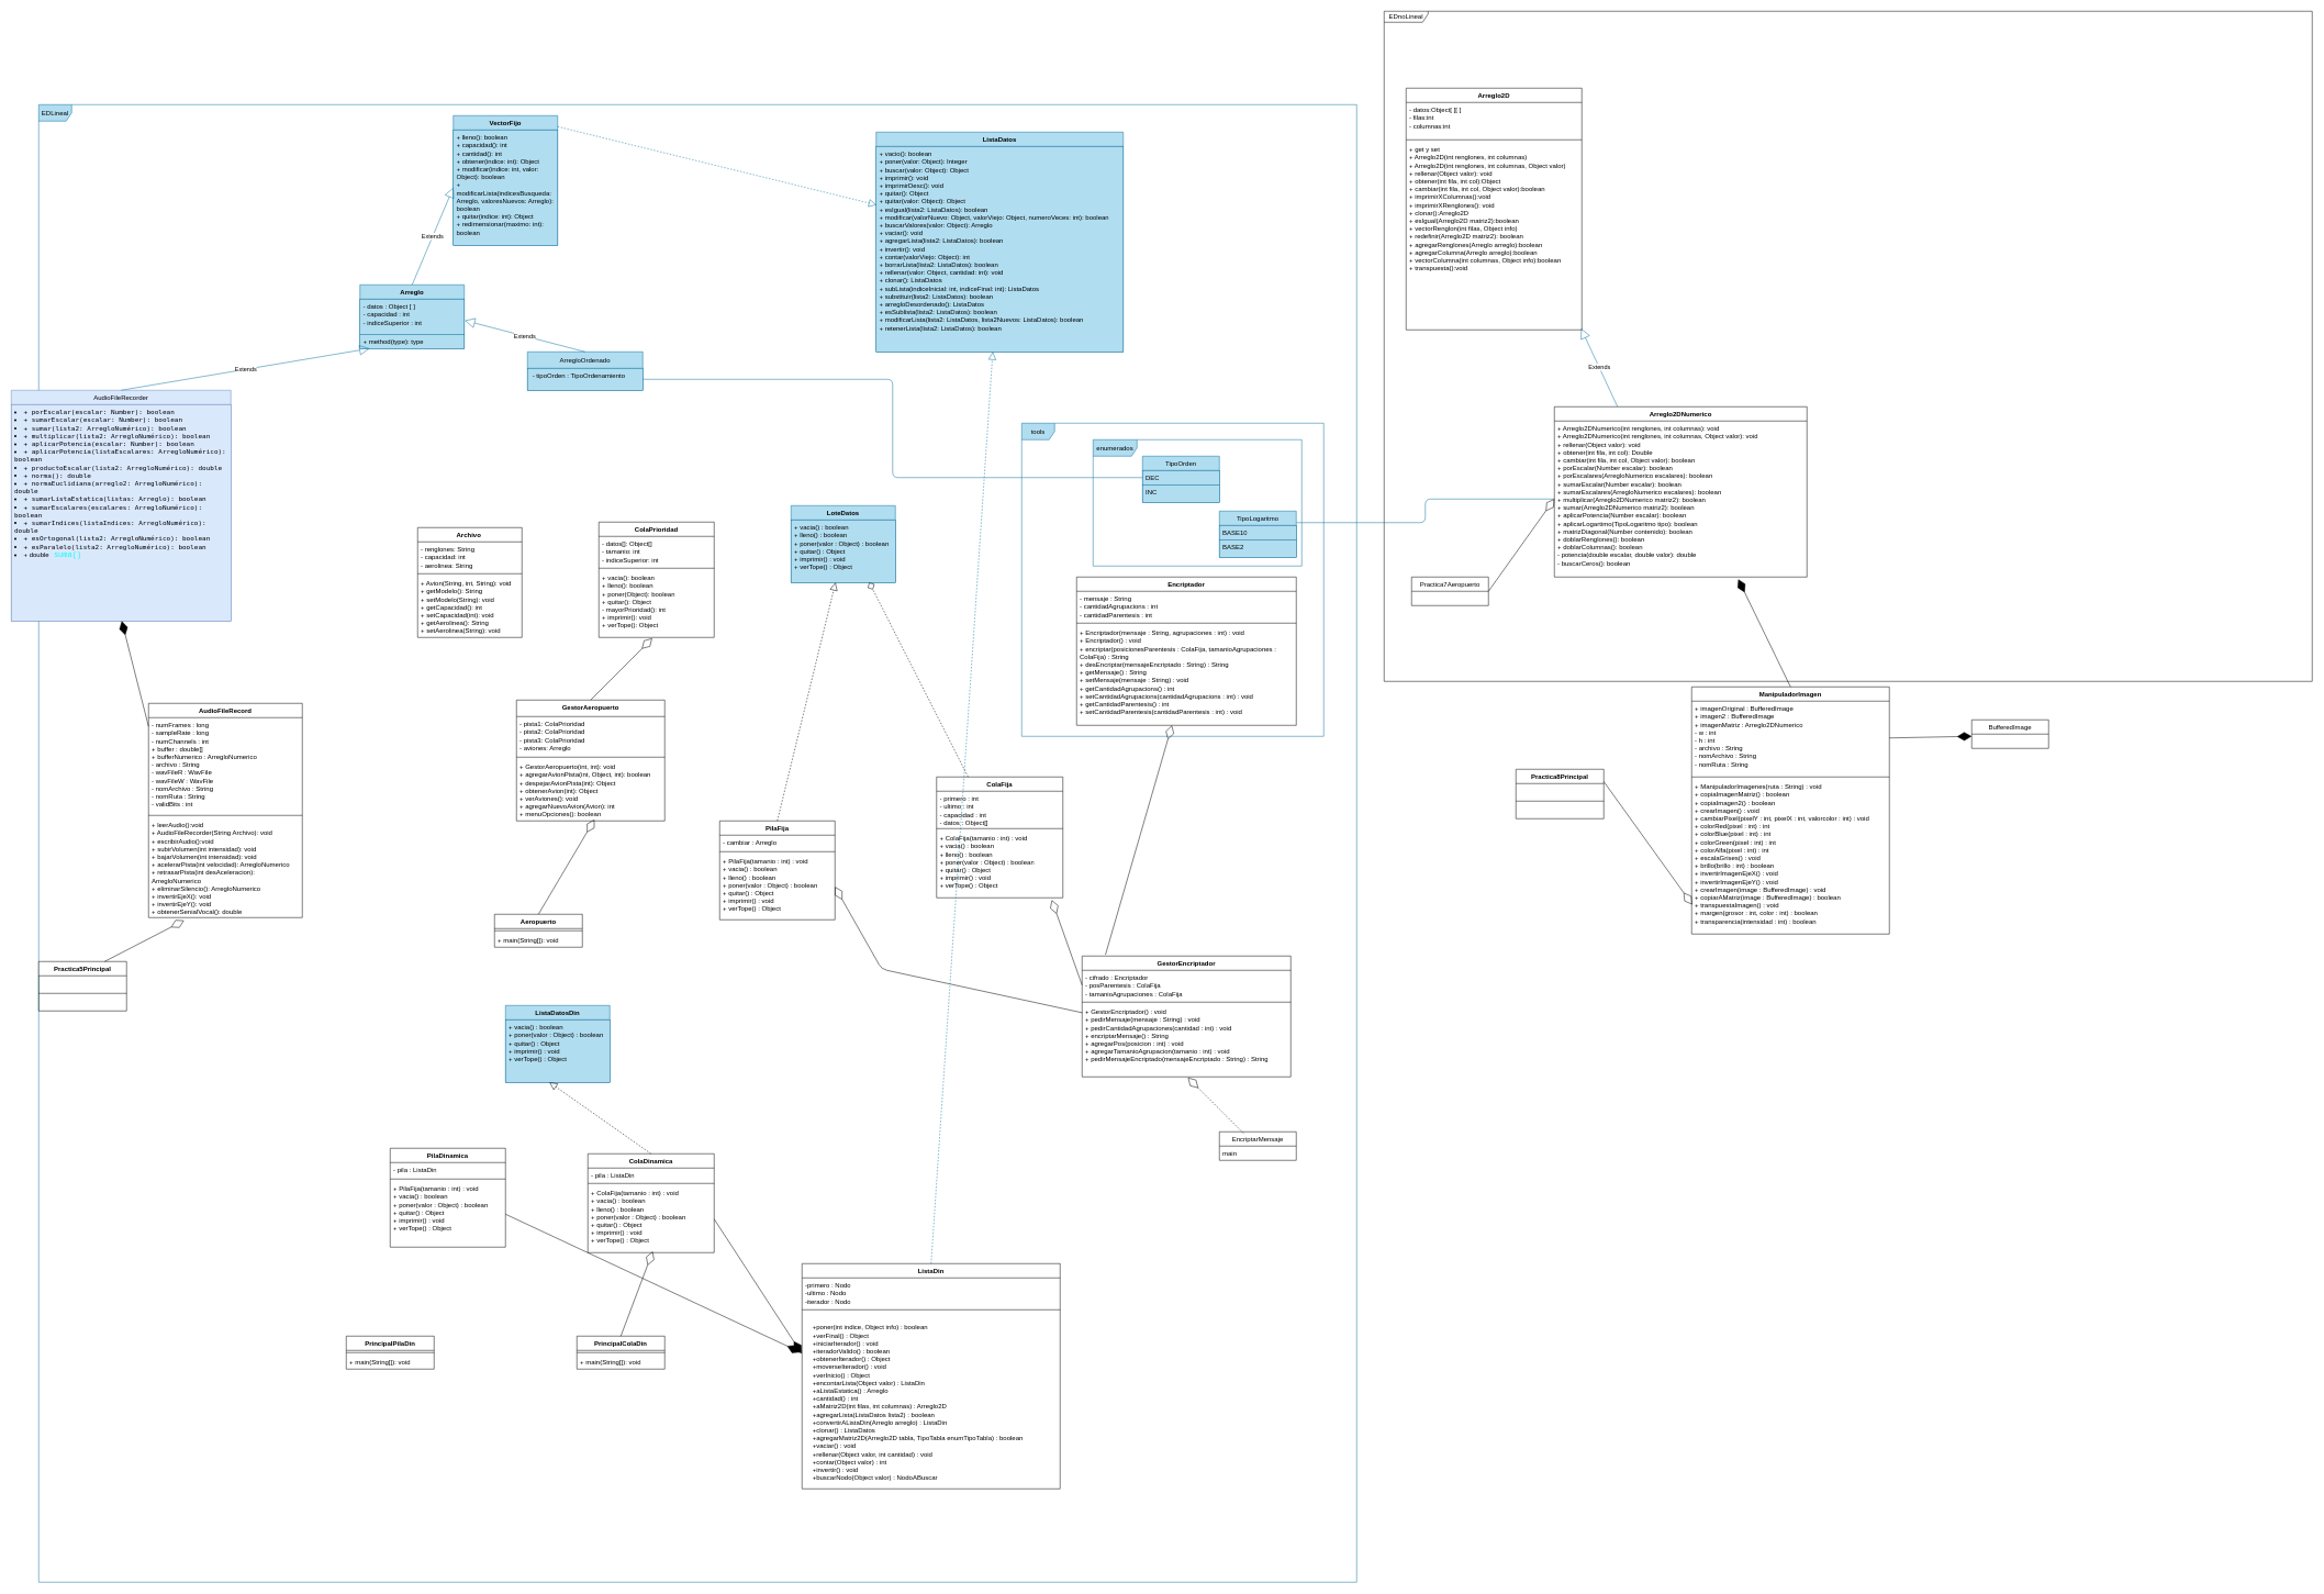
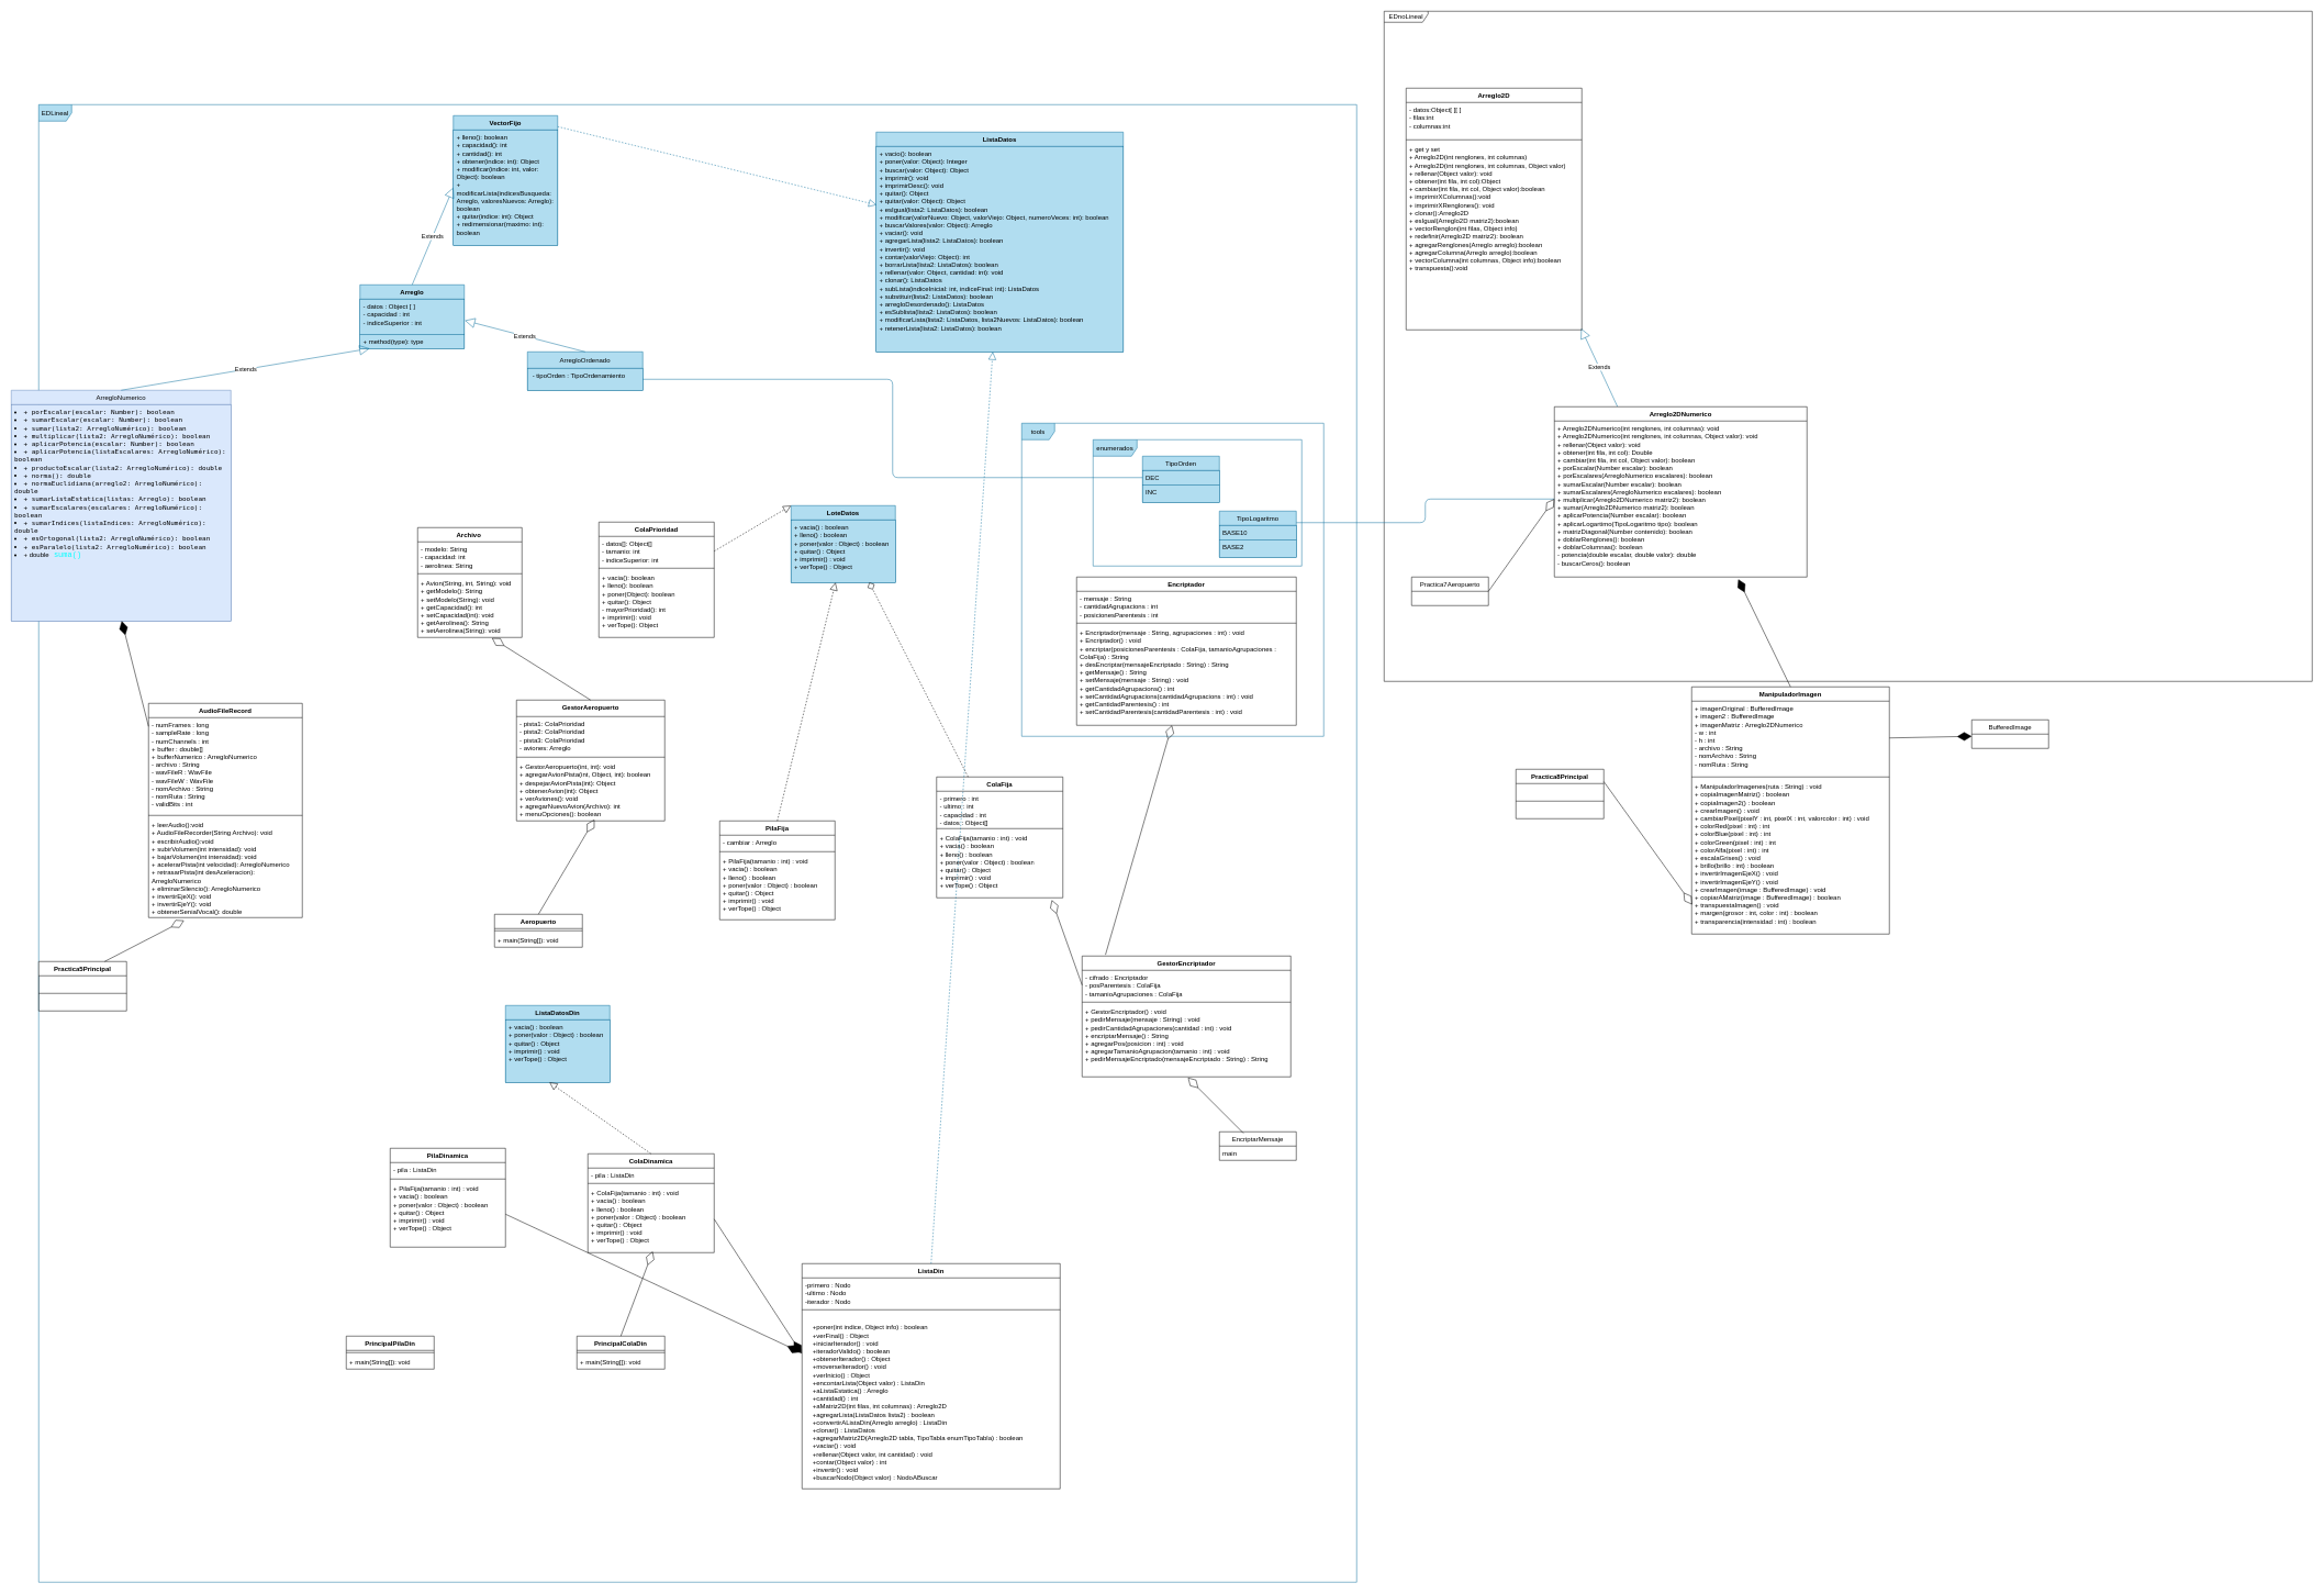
- <mxCell id="21" value="AudioFileRecorder" style="swimlane;fontStyle=0;childLayout=stackLayout;horizontal=1;startSize=26;fillColor=#dae8fc;horizontalStack=0;resizeParent=1;resizeParentMax=0;resizeLast=0;collapsible=1;marginBottom=0;whiteSpace=wrap;html=1;strokeColor=#6c8ebf;" parent="1" vertex="1"><mxGeometry x="20" y="710" width="400" height="420" as="geometry" /></mxCell>
+ <mxCell id="21" value="ArregloNumerico" style="swimlane;fontStyle=0;childLayout=stackLayout;horizontal=1;startSize=26;fillColor=#dae8fc;horizontalStack=0;resizeParent=1;resizeParentMax=0;resizeLast=0;collapsible=1;marginBottom=0;whiteSpace=wrap;html=1;strokeColor=#6c8ebf;" parent="1" vertex="1"><mxGeometry x="20" y="710" width="400" height="420" as="geometry" /></mxCell>
+ <mxCell id="86" value="" style="endArrow=block;dashed=1;endFill=0;endSize=12;html=1;exitX=1;exitY=0.5;exitDx=0;exitDy=0;entryX=0;entryY=0;entryDx=0;entryDy=0;" parent="1" source="83" target="60" edge="1"><mxGeometry width="160" relative="1" as="geometry"><mxPoint x="1465" y="1504" as="sourcePoint" /><mxPoint x="1530" y="1380" as="targetPoint" /><Array as="points" /></mxGeometry></mxCell>
- <mxCell id="93" value="&lt;div&gt;&lt;font color=&quot;#000000&quot;&gt;- renglones: String&lt;/font&gt;&lt;/div&gt;&lt;div&gt;&lt;font color=&quot;#000000&quot;&gt;- capacidad: int&lt;/font&gt;&lt;/div&gt;&lt;div&gt;&lt;font color=&quot;#000000&quot;&gt;- aerolinea: String&lt;/font&gt;&lt;/div&gt;" style="text;strokeColor=none;fillColor=none;align=left;verticalAlign=top;spacingLeft=4;spacingRight=4;overflow=hidden;rotatable=0;points=[[0,0.5],[1,0.5]];portConstraint=eastwest;whiteSpace=wrap;html=1;" parent="92" vertex="1"><mxGeometry y="26" width="190" height="54" as="geometry" /></mxCell>
+ <mxCell id="93" value="&lt;div&gt;&lt;font color=&quot;#000000&quot;&gt;- modelo: String&lt;/font&gt;&lt;/div&gt;&lt;div&gt;&lt;font color=&quot;#000000&quot;&gt;- capacidad: int&lt;/font&gt;&lt;/div&gt;&lt;div&gt;&lt;font color=&quot;#000000&quot;&gt;- aerolinea: String&lt;/font&gt;&lt;/div&gt;" style="text;strokeColor=none;fillColor=none;align=left;verticalAlign=top;spacingLeft=4;spacingRight=4;overflow=hidden;rotatable=0;points=[[0,0.5],[1,0.5]];portConstraint=eastwest;whiteSpace=wrap;html=1;" parent="92" vertex="1"><mxGeometry y="26" width="190" height="54" as="geometry" /></mxCell>
- <mxCell id="57" value="- mensaje : String&#10;- cantidadAgrupacions : int&#10;- cantidadParentesis : int" style="text;strokeColor=none;fillColor=none;align=left;verticalAlign=top;spacingLeft=4;spacingRight=4;overflow=hidden;rotatable=0;points=[[0,0.5],[1,0.5]];portConstraint=eastwest;whiteSpace=wrap;html=1;" parent="56" vertex="1"><mxGeometry y="26" width="400" height="54" as="geometry" /></mxCell>
+ <mxCell id="57" value="- mensaje : String&#10;- cantidadAgrupacions : int&#10;- posicionesParentesis : int" style="text;strokeColor=none;fillColor=none;align=left;verticalAlign=top;spacingLeft=4;spacingRight=4;overflow=hidden;rotatable=0;points=[[0,0.5],[1,0.5]];portConstraint=eastwest;whiteSpace=wrap;html=1;" parent="56" vertex="1"><mxGeometry y="26" width="400" height="54" as="geometry" /></mxCell>
+ <mxCell id="96" value="" style="endArrow=diamondThin;endFill=0;endSize=24;html=1;exitX=0.5;exitY=0;exitDx=0;exitDy=0;entryX=0.712;entryY=1.01;entryDx=0;entryDy=0;entryPerimeter=0;" parent="1" source="87" target="95" edge="1"><mxGeometry width="160" relative="1" as="geometry"><mxPoint x="790" y="1288" as="sourcePoint" /><mxPoint x="902" y="1176" as="targetPoint" /><Array as="points" /></mxGeometry></mxCell>
- <mxCell id="91" value="" style="endArrow=diamondThin;endFill=0;endSize=24;html=1;exitX=0.5;exitY=0;exitDx=0;exitDy=0;entryX=0.463;entryY=1.013;entryDx=0;entryDy=0;entryPerimeter=0;" parent="1" source="87" target="85" edge="1"><mxGeometry width="160" relative="1" as="geometry"><mxPoint x="1060" y="1125" as="sourcePoint" /><mxPoint x="1205" y="1050" as="targetPoint" /><Array as="points" /></mxGeometry></mxCell>
- <mxCell id="90" value="&lt;div&gt;&lt;font color=&quot;#000000&quot;&gt;+ GestorAeropuerto(int, int): void&lt;/font&gt;&lt;/div&gt;&lt;div&gt;&lt;font color=&quot;#000000&quot;&gt;+ agregarAvionPista(int, Object, int): boolean&lt;/font&gt;&lt;/div&gt;&lt;div&gt;&lt;font color=&quot;#000000&quot;&gt;+ despejarAvionPista(int): Object&lt;/font&gt;&lt;/div&gt;&lt;div&gt;&lt;font color=&quot;#000000&quot;&gt;+ obtenerAvion(int): Object&lt;/font&gt;&lt;/div&gt;&lt;div&gt;&lt;font color=&quot;#000000&quot;&gt;+ verAviones(): void&lt;/font&gt;&lt;/div&gt;&lt;div&gt;&lt;font color=&quot;#000000&quot;&gt;+ agregarNuevoAvion(Avion): int&lt;/font&gt;&lt;/div&gt;&lt;div&gt;&lt;font color=&quot;#000000&quot;&gt;+ menuOpciones(): boolean&lt;/font&gt;&lt;/div&gt;" style="text;strokeColor=none;fillColor=none;align=left;verticalAlign=top;spacingLeft=4;spacingRight=4;overflow=hidden;rotatable=0;points=[[0,0.5],[1,0.5]];portConstraint=eastwest;whiteSpace=wrap;html=1;" parent="87" vertex="1"><mxGeometry y="108" width="270" height="112" as="geometry" /></mxCell>
+ <mxCell id="90" value="&lt;div&gt;&lt;font color=&quot;#000000&quot;&gt;+ GestorAeropuerto(int, int): void&lt;/font&gt;&lt;/div&gt;&lt;div&gt;&lt;font color=&quot;#000000&quot;&gt;+ agregarAvionPista(int, Object, int): boolean&lt;/font&gt;&lt;/div&gt;&lt;div&gt;&lt;font color=&quot;#000000&quot;&gt;+ despejarAvionPista(int): Object&lt;/font&gt;&lt;/div&gt;&lt;div&gt;&lt;font color=&quot;#000000&quot;&gt;+ obtenerAvion(int): Object&lt;/font&gt;&lt;/div&gt;&lt;div&gt;&lt;font color=&quot;#000000&quot;&gt;+ verAviones(): void&lt;/font&gt;&lt;/div&gt;&lt;div&gt;&lt;font color=&quot;#000000&quot;&gt;+ agregarNuevoAvion(Archivo): int&lt;/font&gt;&lt;/div&gt;&lt;div&gt;&lt;font color=&quot;#000000&quot;&gt;+ menuOpciones(): boolean&lt;/font&gt;&lt;/div&gt;" style="text;strokeColor=none;fillColor=none;align=left;verticalAlign=top;spacingLeft=4;spacingRight=4;overflow=hidden;rotatable=0;points=[[0,0.5],[1,0.5]];portConstraint=eastwest;whiteSpace=wrap;html=1;" parent="87" vertex="1"><mxGeometry y="108" width="270" height="112" as="geometry" /></mxCell>
- <mxCell id="77" value="" style="endArrow=diamondThin;endFill=0;endSize=24;html=1;entryX=1;entryY=0.5;entryDx=0;entryDy=0;exitX=0.001;exitY=0.116;exitDx=0;exitDy=0;exitPerimeter=0;" parent="1" source="75" target="69" edge="1"><mxGeometry width="160" relative="1" as="geometry"><mxPoint x="1910" y="1860" as="sourcePoint" /><mxPoint x="1740" y="1734" as="targetPoint" /><Array as="points"><mxPoint x="1605" y="1764" /></Array></mxGeometry></mxCell>
- <mxCell id="81" value="" style="endArrow=diamondThin;endFill=0;endSize=24;html=1;exitX=0.314;exitY=0.053;exitDx=0;exitDy=0;entryX=0.507;entryY=1.011;entryDx=0;entryDy=0;entryPerimeter=0;exitPerimeter=0;dashed=1;" parent="1" source="79" target="75" edge="1"><mxGeometry width="160" relative="1" as="geometry"><mxPoint x="1730" y="2155" as="sourcePoint" /><mxPoint x="1905" y="2050" as="targetPoint" /><Array as="points" /></mxGeometry></mxCell>
+ <mxCell id="81" value="" style="endArrow=diamondThin;endFill=0;endSize=24;html=1;exitX=0.314;exitY=0.053;exitDx=0;exitDy=0;entryX=0.507;entryY=1.011;entryDx=0;entryDy=0;entryPerimeter=0;exitPerimeter=0;" parent="1" source="79" target="75" edge="1"><mxGeometry width="160" relative="1" as="geometry"><mxPoint x="1730" y="2155" as="sourcePoint" /><mxPoint x="1905" y="2050" as="targetPoint" /><Array as="points" /></mxGeometry></mxCell>
